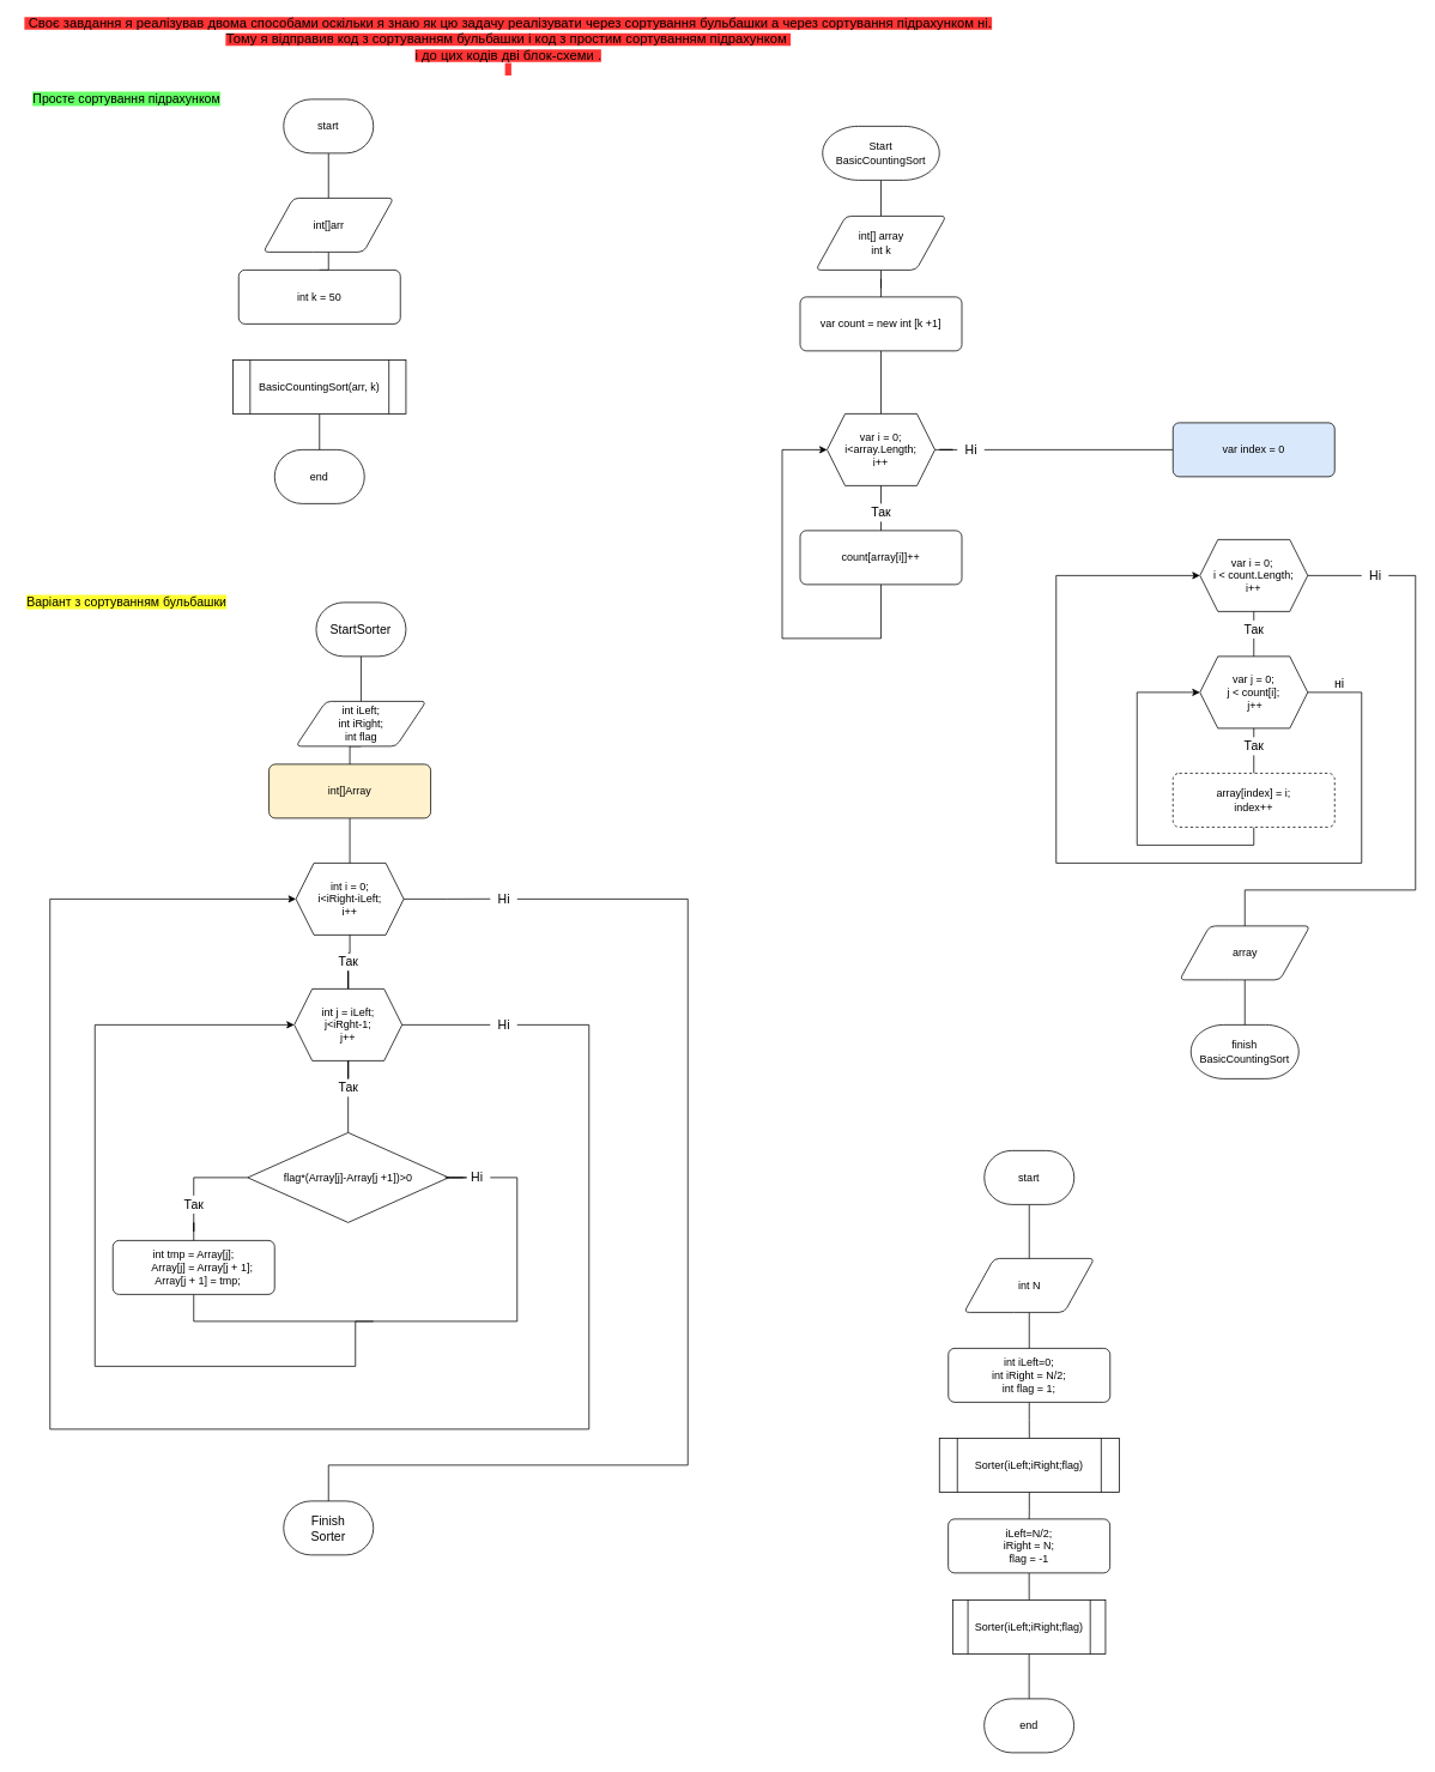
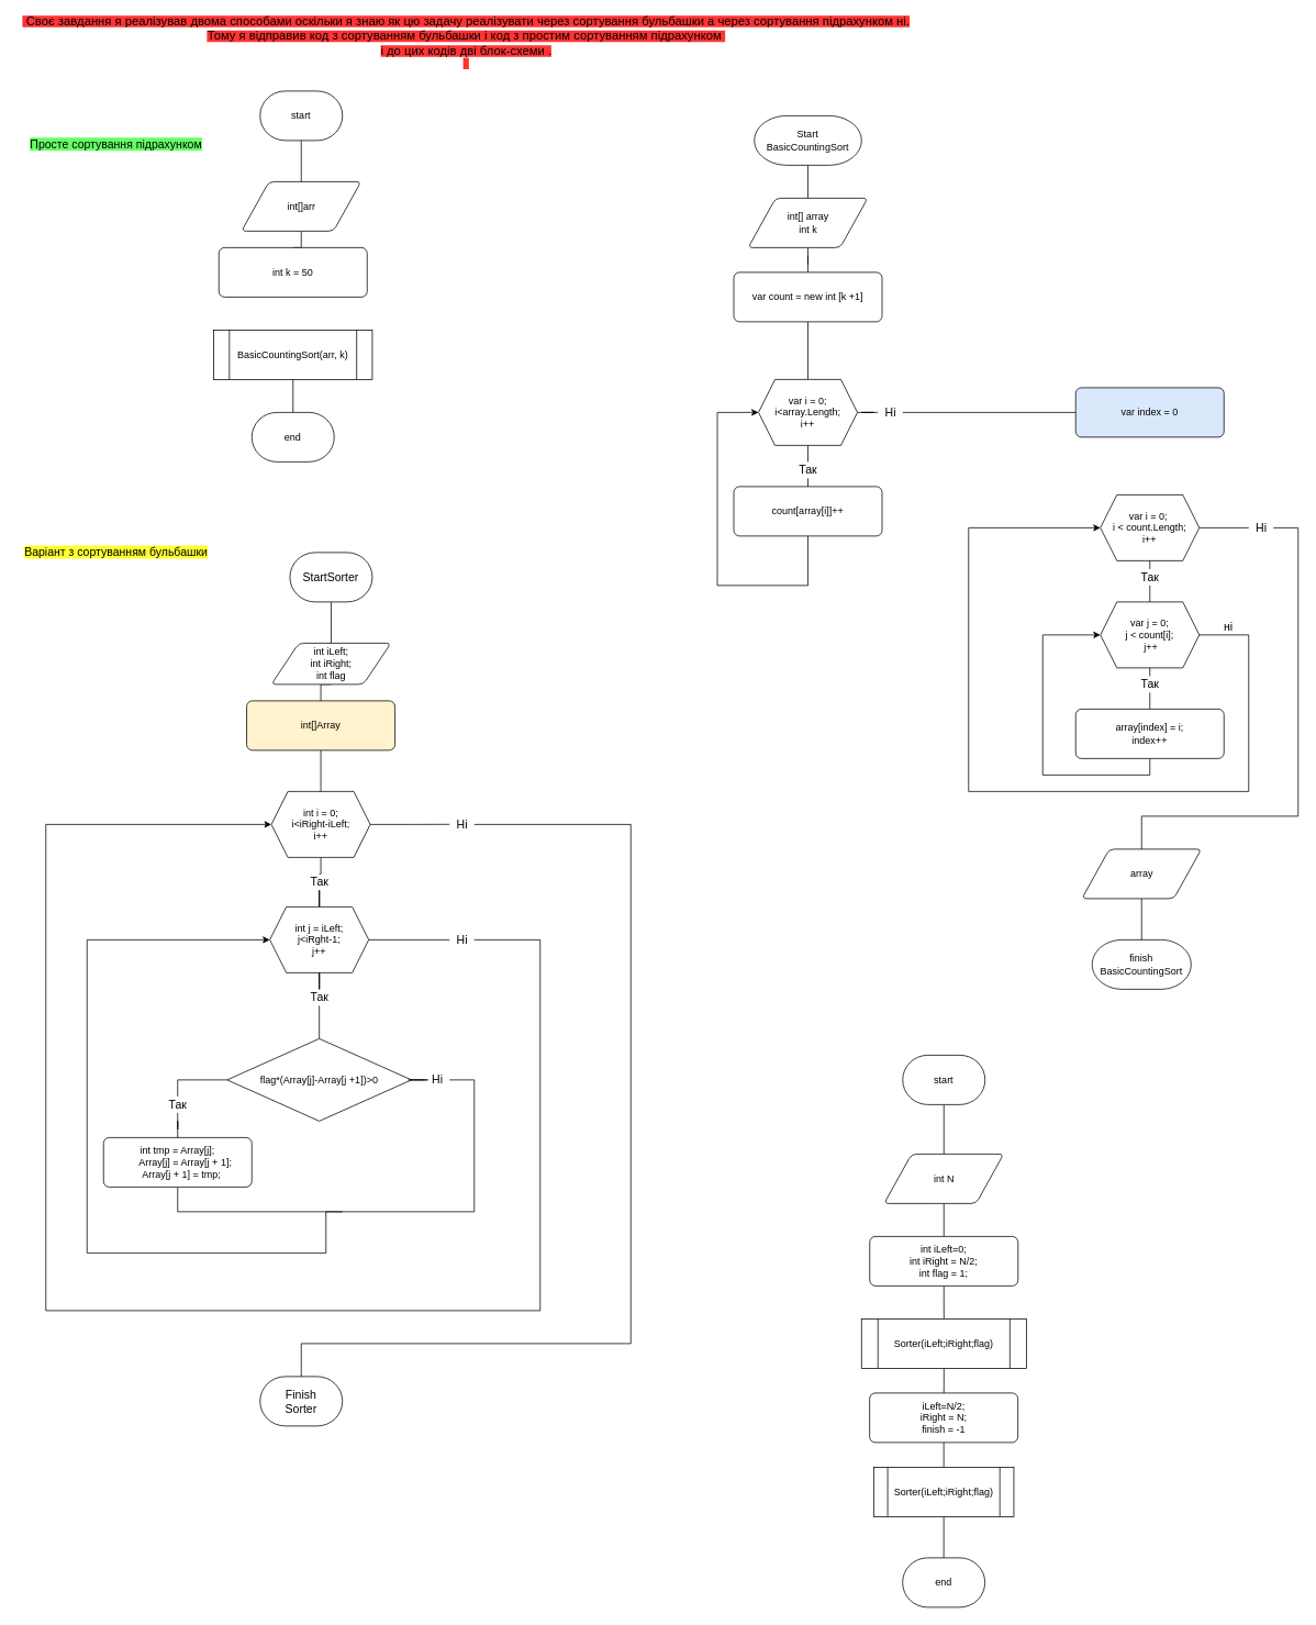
- <mxCell id="42" value="&lt;font style=&quot;font-size: 14px ; background-color: rgb(102 , 255 , 102)&quot;&gt;Просте сортування підрахунком&lt;/font&gt;" style="text;html=1;align=center;verticalAlign=middle;resizable=0;points=[];autosize=1;" parent="1" vertex="1"><mxGeometry x="30" y="100" width="220" height="20" as="geometry" /></mxCell>
+ <mxCell id="42" value="&lt;font style=&quot;font-size: 14px ; background-color: rgb(102 , 255 , 102)&quot;&gt;Просте сортування підрахунком&lt;/font&gt;" style="text;html=1;align=center;verticalAlign=middle;resizable=0;points=[];autosize=1;" parent="1" vertex="1"><mxGeometry x="30" y="165" width="220" height="20" as="geometry" /></mxCell>
- <mxCell id="27" value="array[index] = i;&lt;br&gt;index++" style="rounded=1;whiteSpace=wrap;html=1;absoluteArcSize=1;arcSize=14;strokeWidth=1;dashed=1;" parent="1" vertex="1"><mxGeometry x="1305" y="860" width="180" height="60" as="geometry" /></mxCell>
+ <mxCell id="27" value="array[index] = i;&lt;br&gt;index++" style="rounded=1;whiteSpace=wrap;html=1;absoluteArcSize=1;arcSize=14;strokeWidth=1;" parent="1" vertex="1"><mxGeometry x="1305" y="860" width="180" height="60" as="geometry" /></mxCell>
- <mxCell id="85" value="iLeft=N/2;&lt;br&gt;iRight = N;&lt;br&gt;flag = -1" style="rounded=1;whiteSpace=wrap;html=1;absoluteArcSize=1;arcSize=14;strokeWidth=1;" parent="1" vertex="1"><mxGeometry x="1054.857" y="1690" width="180" height="60" as="geometry" /></mxCell>
+ <mxCell id="85" value="iLeft=N/2;&lt;br&gt;iRight = N;&lt;br&gt;finish = -1" style="rounded=1;whiteSpace=wrap;html=1;absoluteArcSize=1;arcSize=14;strokeWidth=1;" parent="1" vertex="1"><mxGeometry x="1054.857" y="1690" width="180" height="60" as="geometry" /></mxCell>
